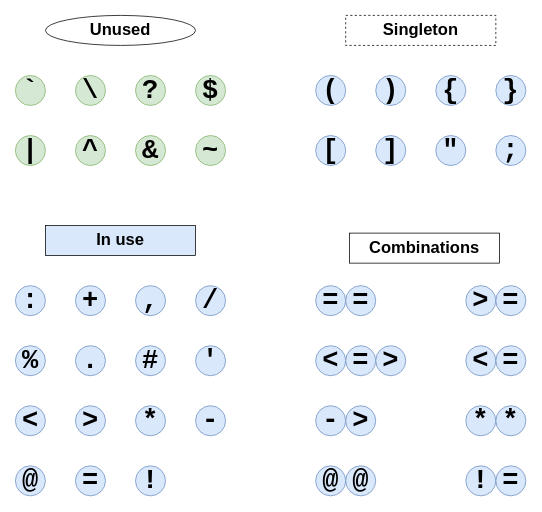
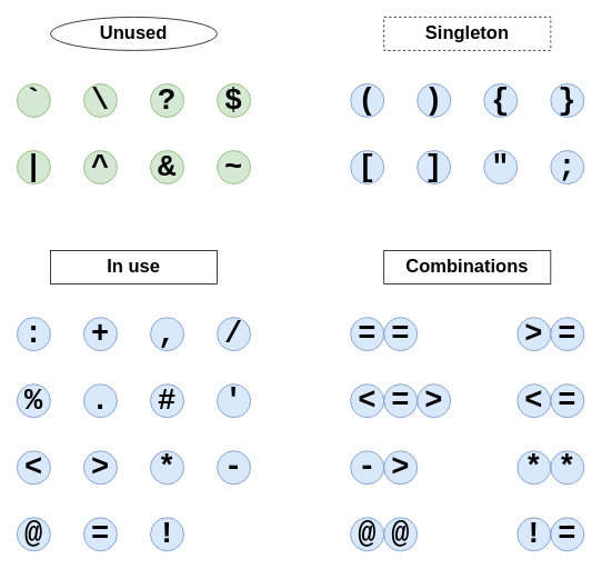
- <mxCell id="35" value="In use" style="rounded=0;whiteSpace=wrap;html=1;fontStyle=1;fontSize=22;fillColor=#dae8fc;" vertex="1" parent="1"><mxGeometry x="60" y="300" width="200" height="40" as="geometry" /></mxCell>
+ <mxCell id="35" value="In use" style="rounded=0;whiteSpace=wrap;html=1;fontStyle=1;fontSize=22;" vertex="1" parent="1"><mxGeometry x="60" y="300" width="200" height="40" as="geometry" /></mxCell>
- <mxCell id="52" value="Combinations" style="rounded=0;whiteSpace=wrap;html=1;fontStyle=1;fontSize=22;" vertex="1" parent="1"><mxGeometry x="465" y="310" width="200" height="40" as="geometry" /></mxCell>
+ <mxCell id="52" value="Combinations" style="rounded=0;whiteSpace=wrap;html=1;fontStyle=1;fontSize=22;" vertex="1" parent="1"><mxGeometry x="460" y="300" width="200" height="40" as="geometry" /></mxCell>
